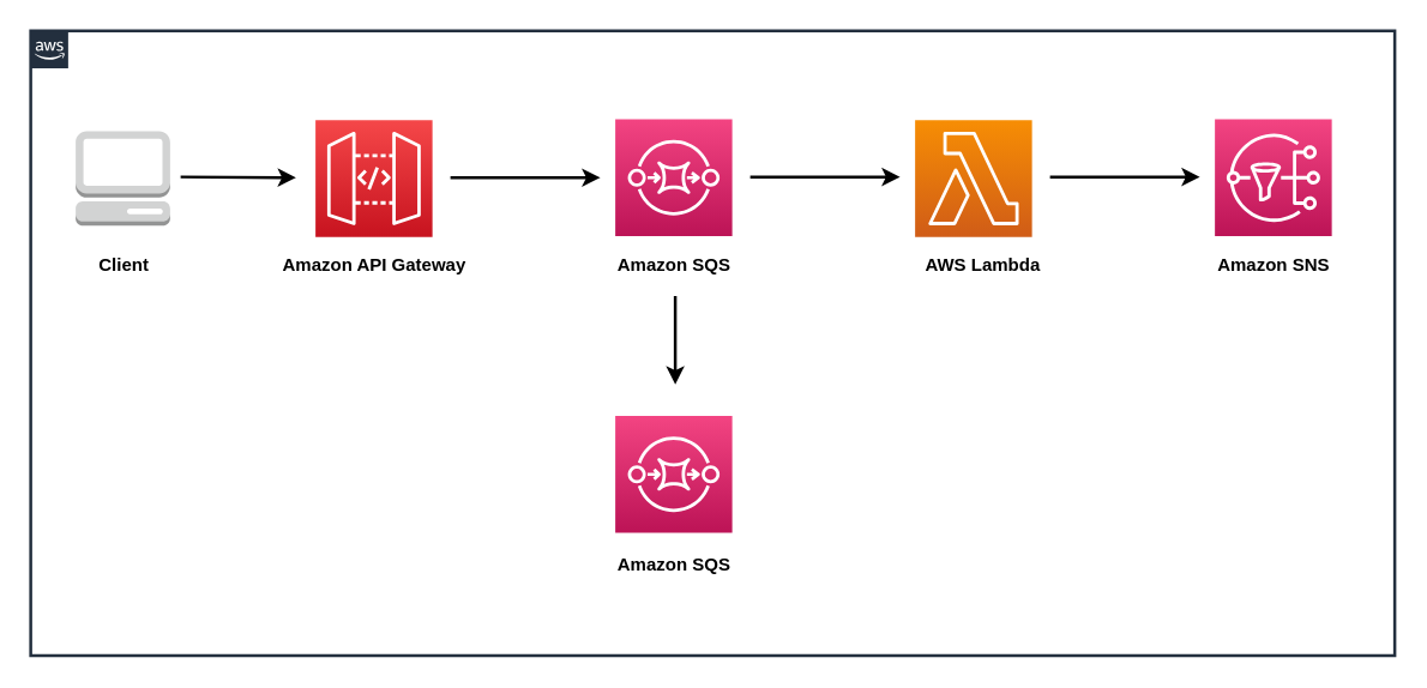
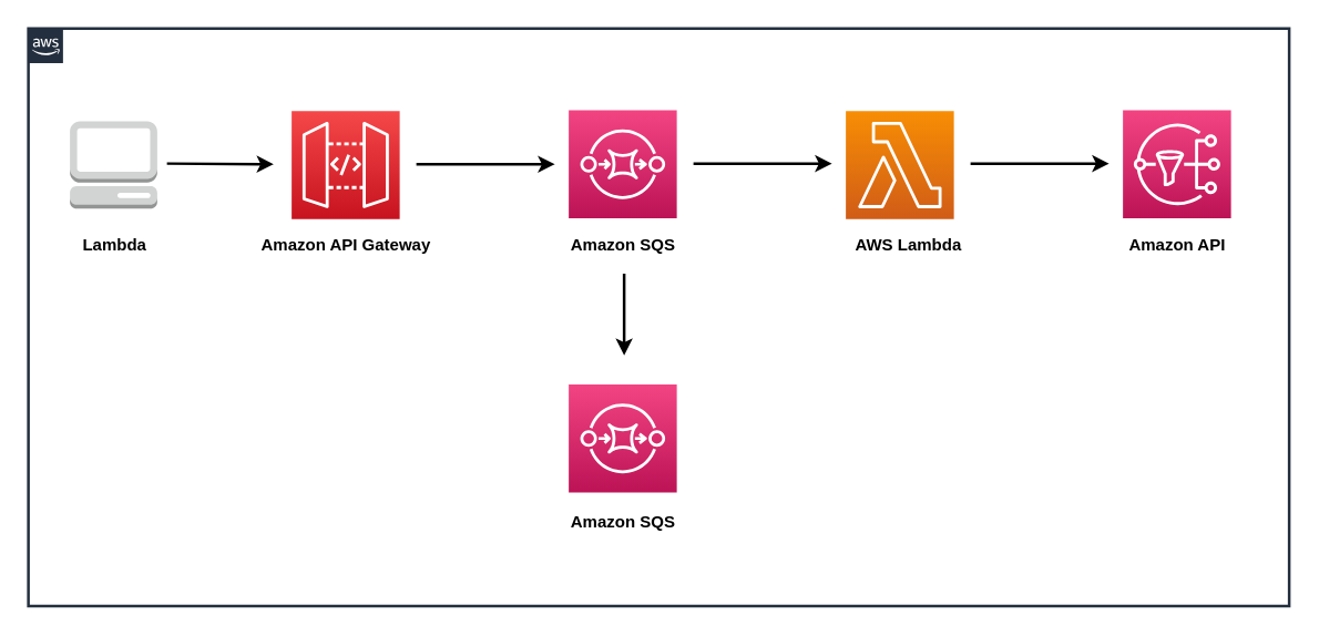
- <mxCell id="3" value="Client" style="text;html=1;align=center;verticalAlign=middle;resizable=0;points=[];autosize=1;fontStyle=1" vertex="1" parent="1"><mxGeometry x="56.5" y="167" width="50" height="20" as="geometry" /></mxCell>
+ <mxCell id="3" value="Lambda" style="text;html=1;align=center;verticalAlign=middle;resizable=0;points=[];autosize=1;fontStyle=1" vertex="1" parent="1"><mxGeometry x="56.5" y="167" width="50" height="20" as="geometry" /></mxCell>
- <mxCell id="17" value="Amazon SNS" style="text;html=1;align=center;verticalAlign=middle;resizable=0;points=[];autosize=1;fontStyle=1" vertex="1" parent="1"><mxGeometry x="804" y="167" width="90" height="20" as="geometry" /></mxCell>
+ <mxCell id="17" value="Amazon API" style="text;html=1;align=center;verticalAlign=middle;resizable=0;points=[];autosize=1;fontStyle=1" vertex="1" parent="1"><mxGeometry x="804" y="167" width="90" height="20" as="geometry" /></mxCell>
